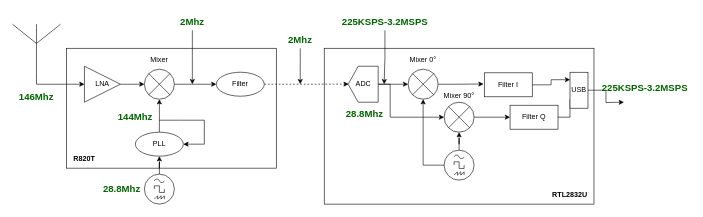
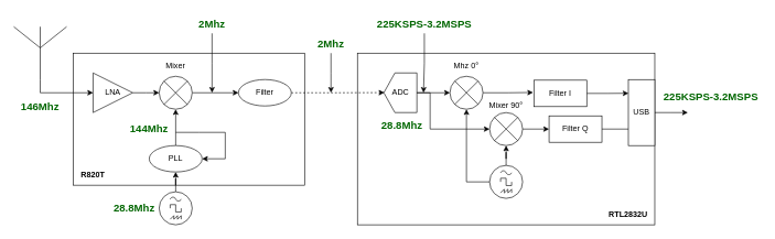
- <mxCell id="53" value="Mixer 0°" style="text;html=1;strokeColor=none;fillColor=none;align=center;verticalAlign=middle;whiteSpace=wrap;rounded=0;" parent="1" vertex="1"><mxGeometry x="675" y="85" width="60" height="30" as="geometry" /></mxCell>
+ <mxCell id="53" value="Mhz 0°" style="text;html=1;strokeColor=none;fillColor=none;align=center;verticalAlign=middle;whiteSpace=wrap;rounded=0;" parent="1" vertex="1"><mxGeometry x="675" y="85" width="60" height="30" as="geometry" /></mxCell>
- <mxCell id="40" value="USB" style="rounded=0;whiteSpace=wrap;html=1;" parent="1" vertex="1"><mxGeometry x="950" y="120" width="30" height="60" as="geometry" /></mxCell>
+ <mxCell id="40" value="USB" style="rounded=0;whiteSpace=wrap;html=1;" parent="1" vertex="1"><mxGeometry x="950" y="120" width="40" height="100" as="geometry" /></mxCell>
- <mxCell id="35" value="Filter Q" style="rounded=0;whiteSpace=wrap;html=1;" parent="1" vertex="1"><mxGeometry x="850" y="175" width="80" height="40" as="geometry" /></mxCell>
+ <mxCell id="35" value="Filter Q" style="rounded=0;whiteSpace=wrap;html=1;" parent="1" vertex="1"><mxGeometry x="830" y="175" width="80" height="40" as="geometry" /></mxCell>
